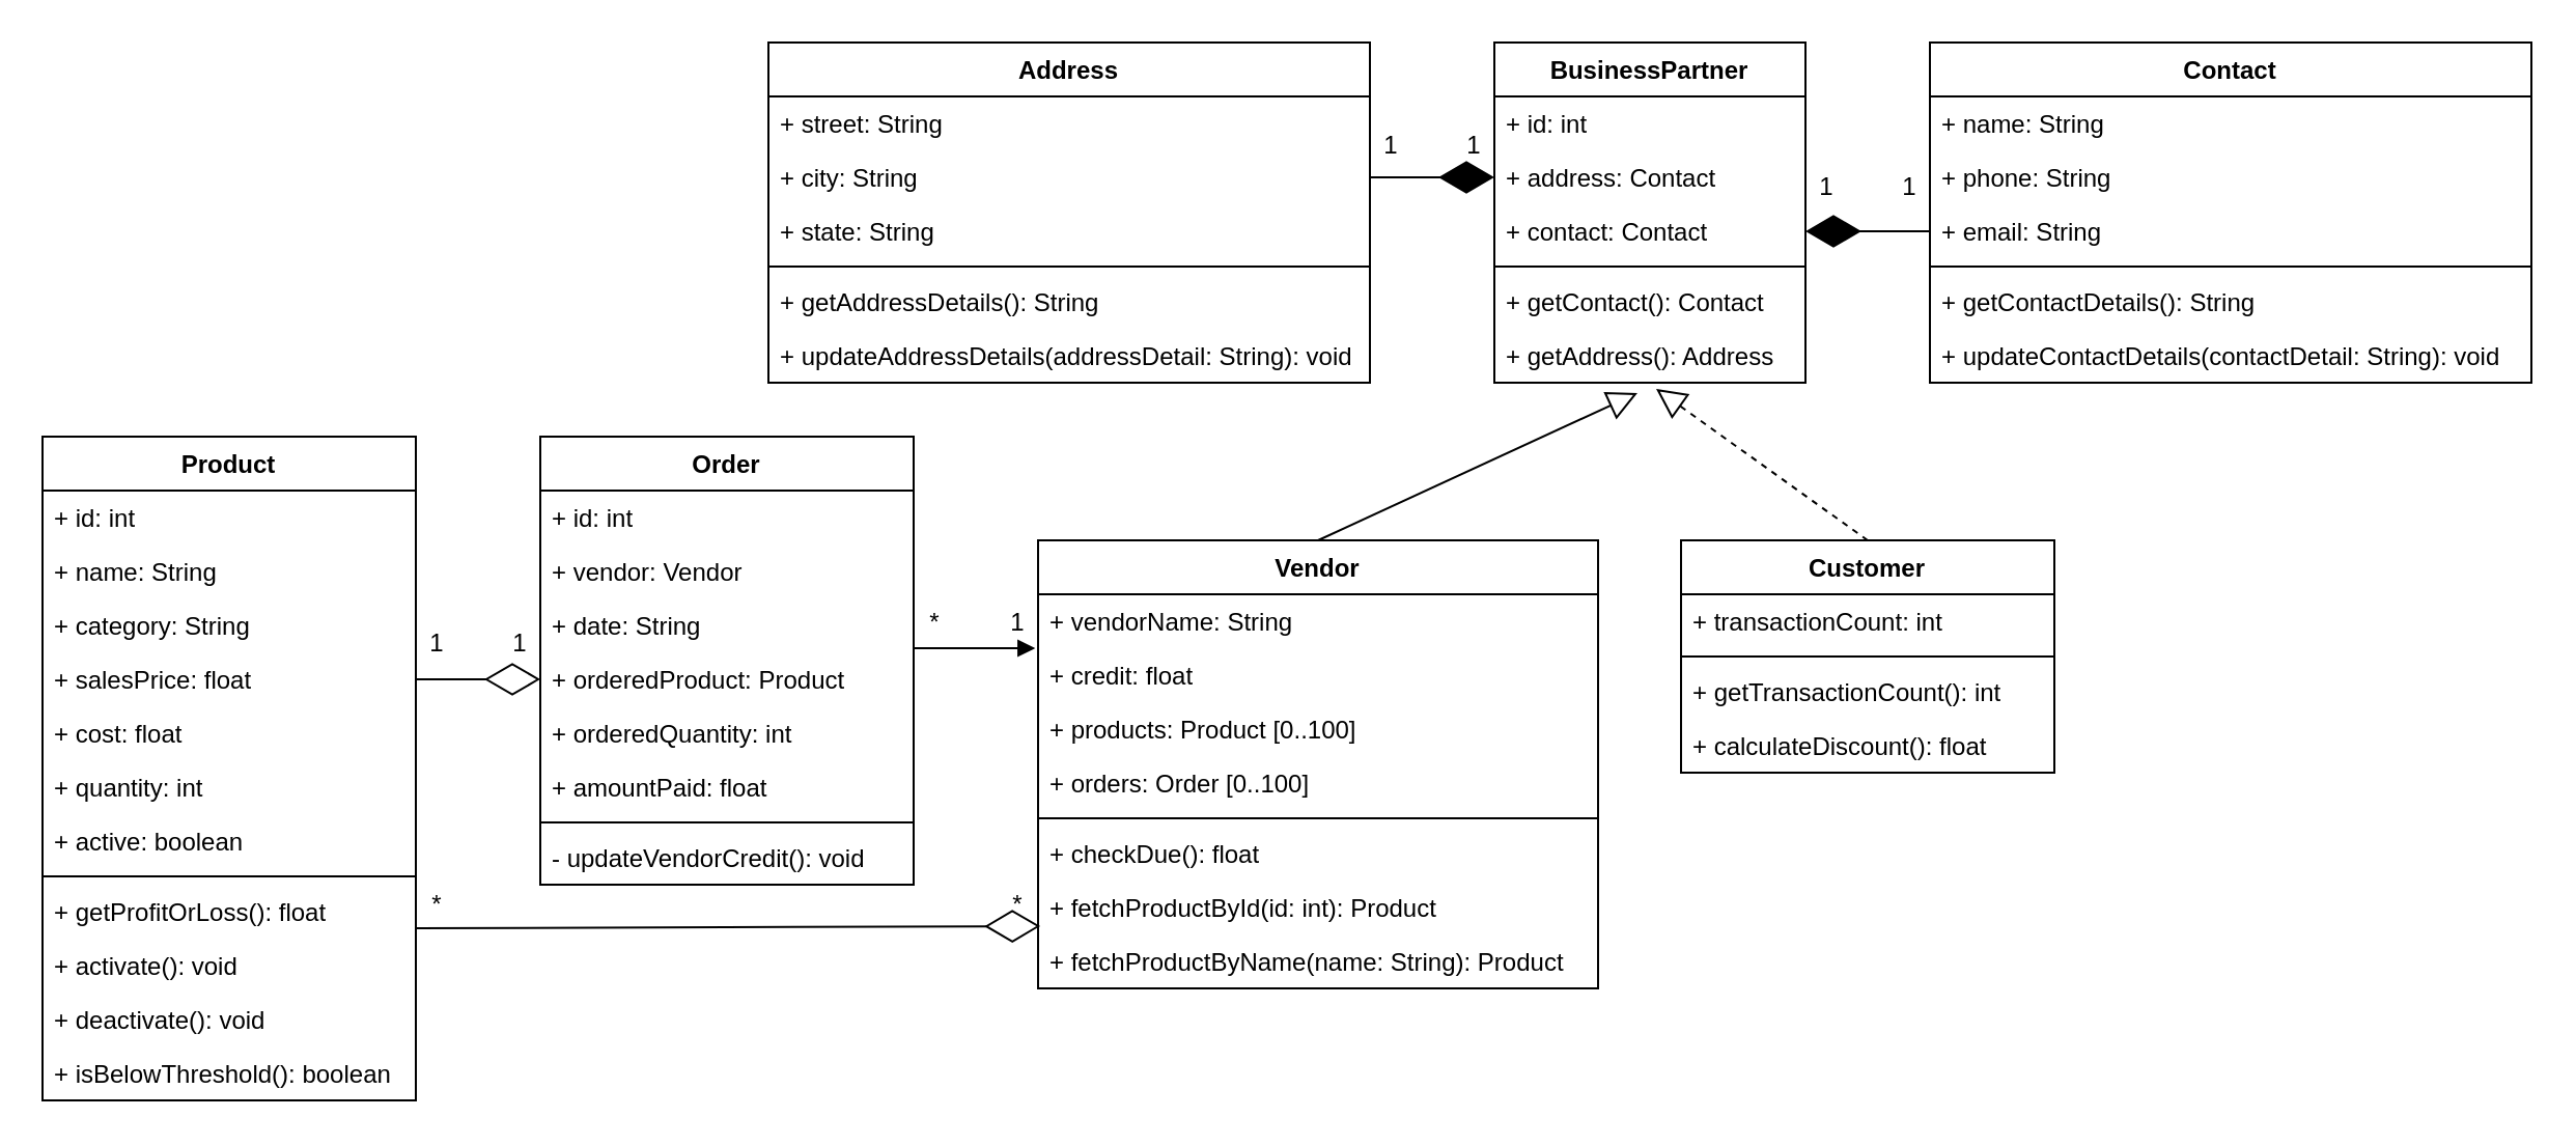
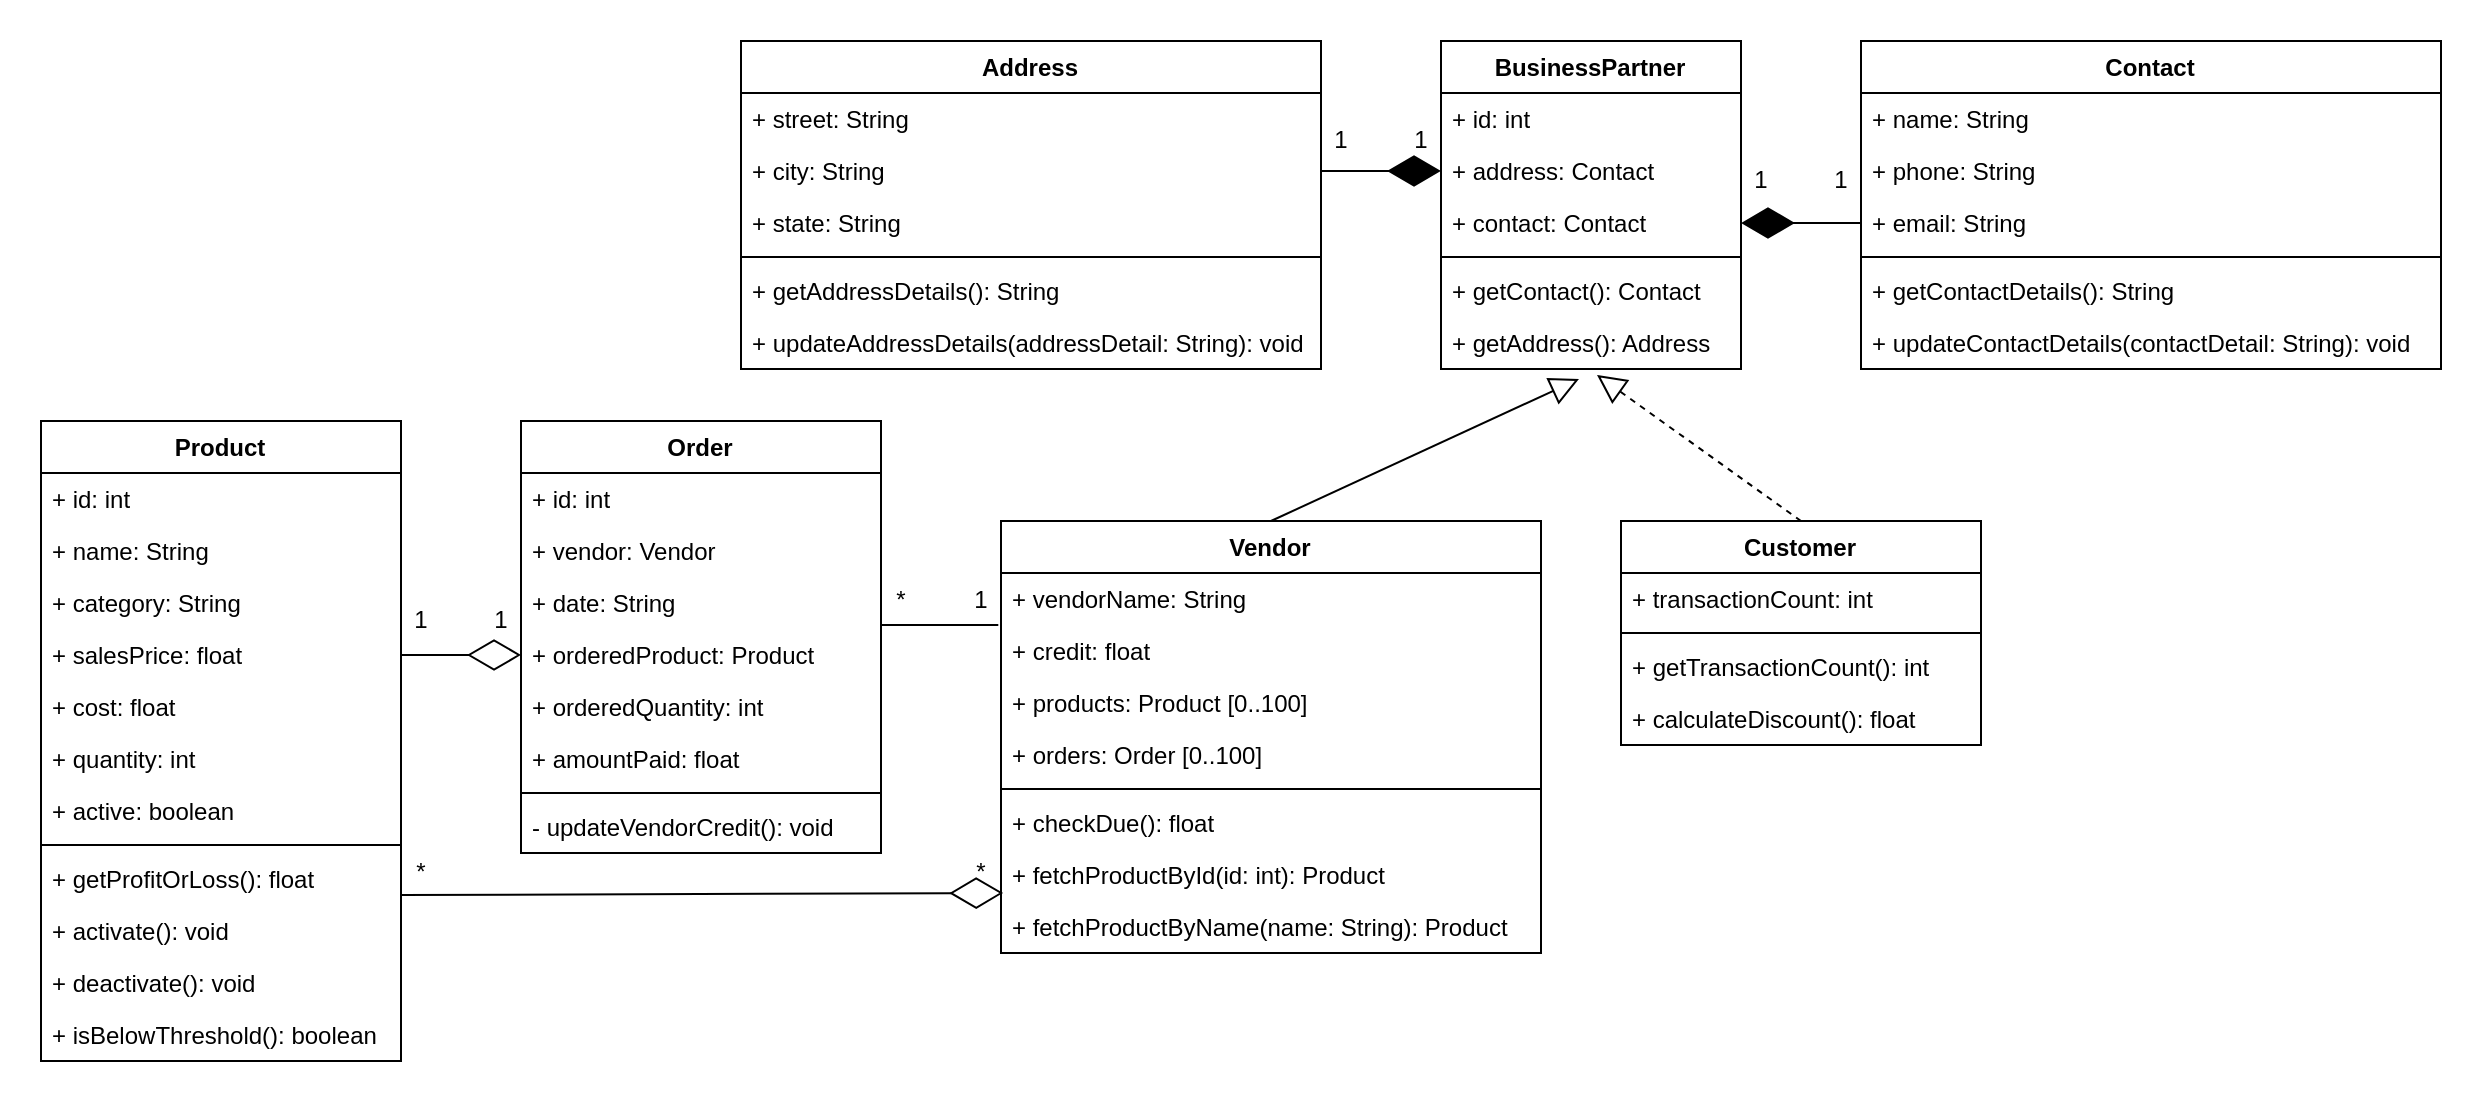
- <mxCell id="2" value="" style="edgeStyle=elbowEdgeStyle;html=1;endArrow=block;elbow=vertical;exitX=1;exitY=-0.077;exitDx=0;exitDy=0;entryX=-0.005;entryY=0.013;entryDx=0;entryDy=0;entryPerimeter=0;exitPerimeter=0;" edge="1" parent="1" source="57" target="41"><mxGeometry width="160" relative="1" as="geometry"><mxPoint x="230" y="750" as="sourcePoint" /><mxPoint x="440" y="459" as="targetPoint" /></mxGeometry></mxCell>
+ <mxCell id="2" value="" style="edgeStyle=elbowEdgeStyle;html=1;endArrow=none;elbow=vertical;exitX=1;exitY=-0.077;exitDx=0;exitDy=0;entryX=-0.005;entryY=0.013;entryDx=0;entryDy=0;entryPerimeter=0;exitPerimeter=0;" edge="1" parent="1" source="57" target="41"><mxGeometry width="160" relative="1" as="geometry"><mxPoint x="230" y="750" as="sourcePoint" /><mxPoint x="440" y="459" as="targetPoint" /></mxGeometry></mxCell>
